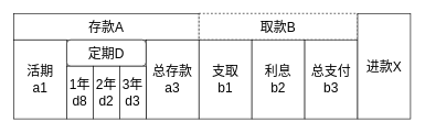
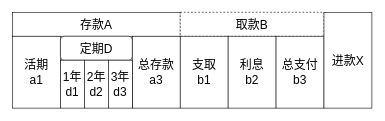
- <mxCell id="7" value="1年d8" style="rounded=0;whiteSpace=wrap;html=1;fontSize=20;" vertex="1" parent="1"><mxGeometry x="100" y="100" width="40" height="80" as="geometry" /></mxCell>
+ <mxCell id="7" value="1年d1" style="rounded=0;whiteSpace=wrap;html=1;fontSize=20;" vertex="1" parent="1"><mxGeometry x="100" y="100" width="40" height="80" as="geometry" /></mxCell>
